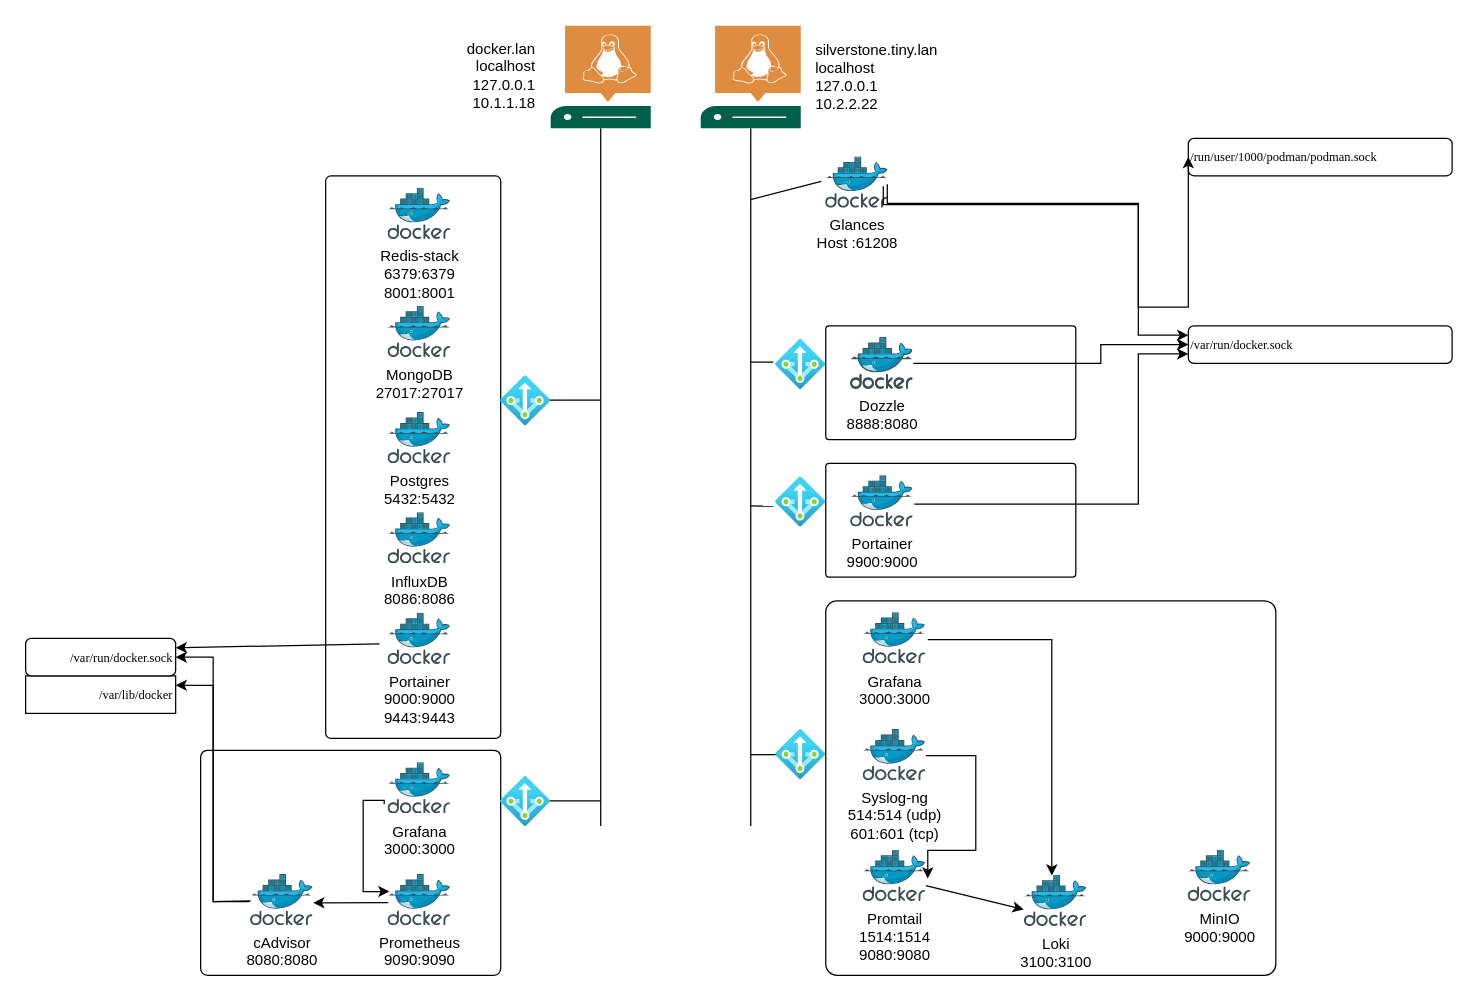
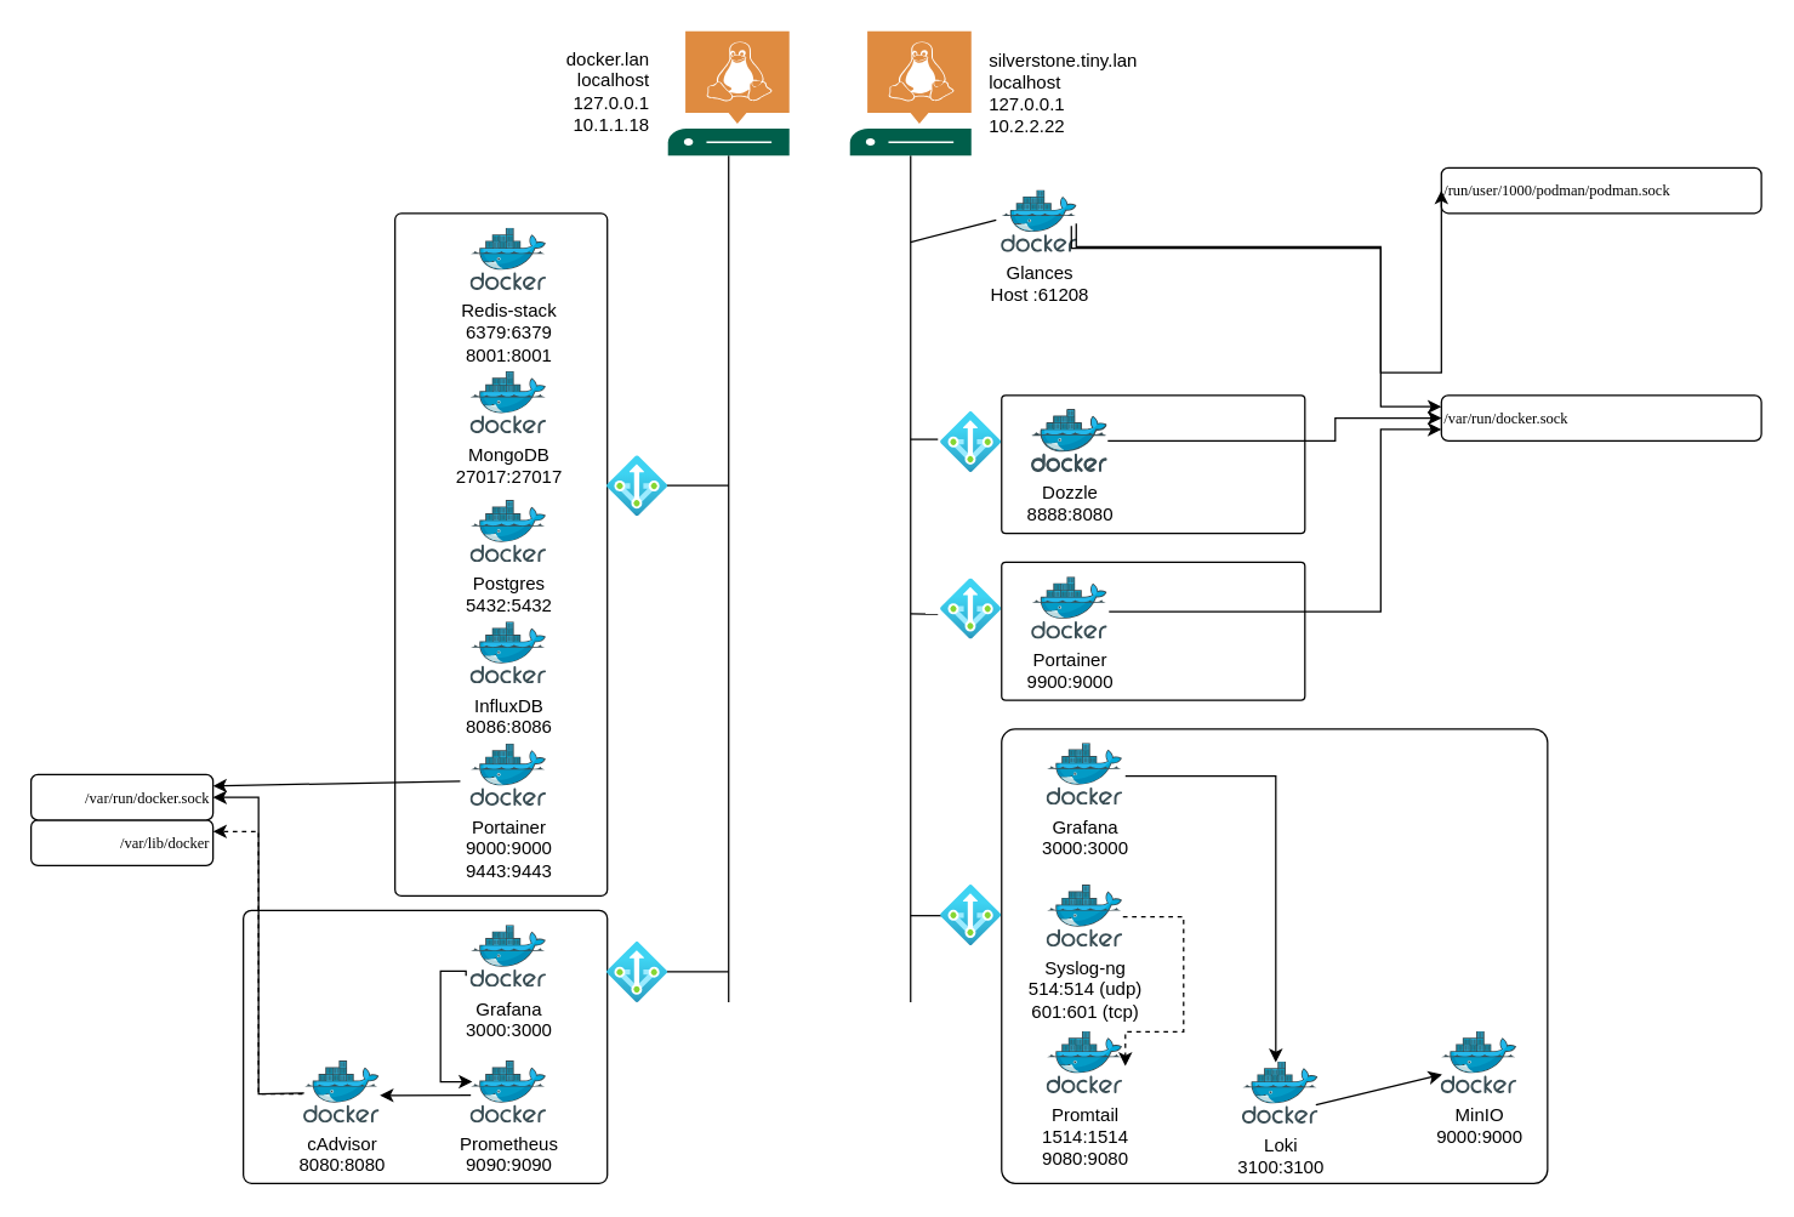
- <mxCell id="46" value="" style="orthogonalLoop=1;jettySize=auto;html=1;rounded=0;exitX=-0.02;exitY=0.524;exitDx=0;exitDy=0;exitPerimeter=0;entryX=1;entryY=0.25;entryDx=0;entryDy=0;edgeStyle=orthogonalEdgeStyle;" parent="1" source="39" target="44" edge="1"><mxGeometry width="80" relative="1" as="geometry"><mxPoint x="-10" y="672" as="sourcePoint" /><mxPoint x="-70" y="672" as="targetPoint" /></mxGeometry></mxCell>
+ <mxCell id="46" value="" style="orthogonalLoop=1;jettySize=auto;html=1;rounded=0;exitX=-0.02;exitY=0.524;exitDx=0;exitDy=0;exitPerimeter=0;entryX=1;entryY=0.25;entryDx=0;entryDy=0;edgeStyle=orthogonalEdgeStyle;dashed=1;" parent="1" source="39" target="44" edge="1"><mxGeometry width="80" relative="1" as="geometry"><mxPoint x="-10" y="672" as="sourcePoint" /><mxPoint x="-70" y="672" as="targetPoint" /></mxGeometry></mxCell>
- <mxCell id="44" value="/var/lib/docker" style="whiteSpace=wrap;html=1;align=right;fontFamily=Verdana;fontSize=10;rounded=0;" parent="1" vertex="1"><mxGeometry x="20" y="540" width="120" height="30" as="geometry" /></mxCell>
+ <mxCell id="44" value="/var/lib/docker" style="rounded=1;whiteSpace=wrap;html=1;align=right;fontFamily=Verdana;fontSize=10;" parent="1" vertex="1"><mxGeometry x="20" y="540" width="120" height="30" as="geometry" /></mxCell>
- <mxCell id="25" value="" style="orthogonalLoop=1;jettySize=auto;html=1;rounded=0;exitX=1;exitY=0.505;exitDx=0;exitDy=0;exitPerimeter=0;entryX=1.032;entryY=0.551;entryDx=0;entryDy=0;entryPerimeter=0;edgeStyle=orthogonalEdgeStyle;" parent="1" source="18" target="17" edge="1"><mxGeometry width="80" relative="1" as="geometry"><mxPoint x="751" y="432.5" as="sourcePoint" /><mxPoint x="970" y="312.5" as="targetPoint" /><Array as="points"><mxPoint x="780" y="603.5" /><mxPoint x="780" y="679.5" /><mxPoint x="742" y="679.5" /></Array></mxGeometry></mxCell>
+ <mxCell id="25" value="" style="orthogonalLoop=1;jettySize=auto;html=1;rounded=0;exitX=1;exitY=0.505;exitDx=0;exitDy=0;exitPerimeter=0;entryX=1.032;entryY=0.551;entryDx=0;entryDy=0;entryPerimeter=0;edgeStyle=orthogonalEdgeStyle;dashed=1;" parent="1" source="18" target="17" edge="1"><mxGeometry width="80" relative="1" as="geometry"><mxPoint x="751" y="432.5" as="sourcePoint" /><mxPoint x="970" y="312.5" as="targetPoint" /><Array as="points"><mxPoint x="780" y="603.5" /><mxPoint x="780" y="679.5" /><mxPoint x="742" y="679.5" /></Array></mxGeometry></mxCell>
- <mxCell id="26" value="" style="orthogonalLoop=1;jettySize=auto;html=1;rounded=0;exitX=1;exitY=0.688;exitDx=0;exitDy=0;exitPerimeter=0;entryX=-0.012;entryY=0.668;entryDx=0;entryDy=0;entryPerimeter=0;" parent="1" source="17" target="14" edge="1"><mxGeometry width="80" relative="1" as="geometry"><mxPoint x="761" y="442.5" as="sourcePoint" /><mxPoint x="980" y="322.5" as="targetPoint" /></mxGeometry></mxCell>
+ <mxCell id="27" value="" style="orthogonalLoop=1;jettySize=auto;html=1;rounded=0;exitX=0.964;exitY=0.688;exitDx=0;exitDy=0;exitPerimeter=0;entryX=0.008;entryY=0.688;entryDx=0;entryDy=0;entryPerimeter=0;" parent="1" source="14" target="15" edge="1"><mxGeometry width="80" relative="1" as="geometry"><mxPoint x="771" y="452.5" as="sourcePoint" /><mxPoint x="990" y="332.5" as="targetPoint" /></mxGeometry></mxCell>
